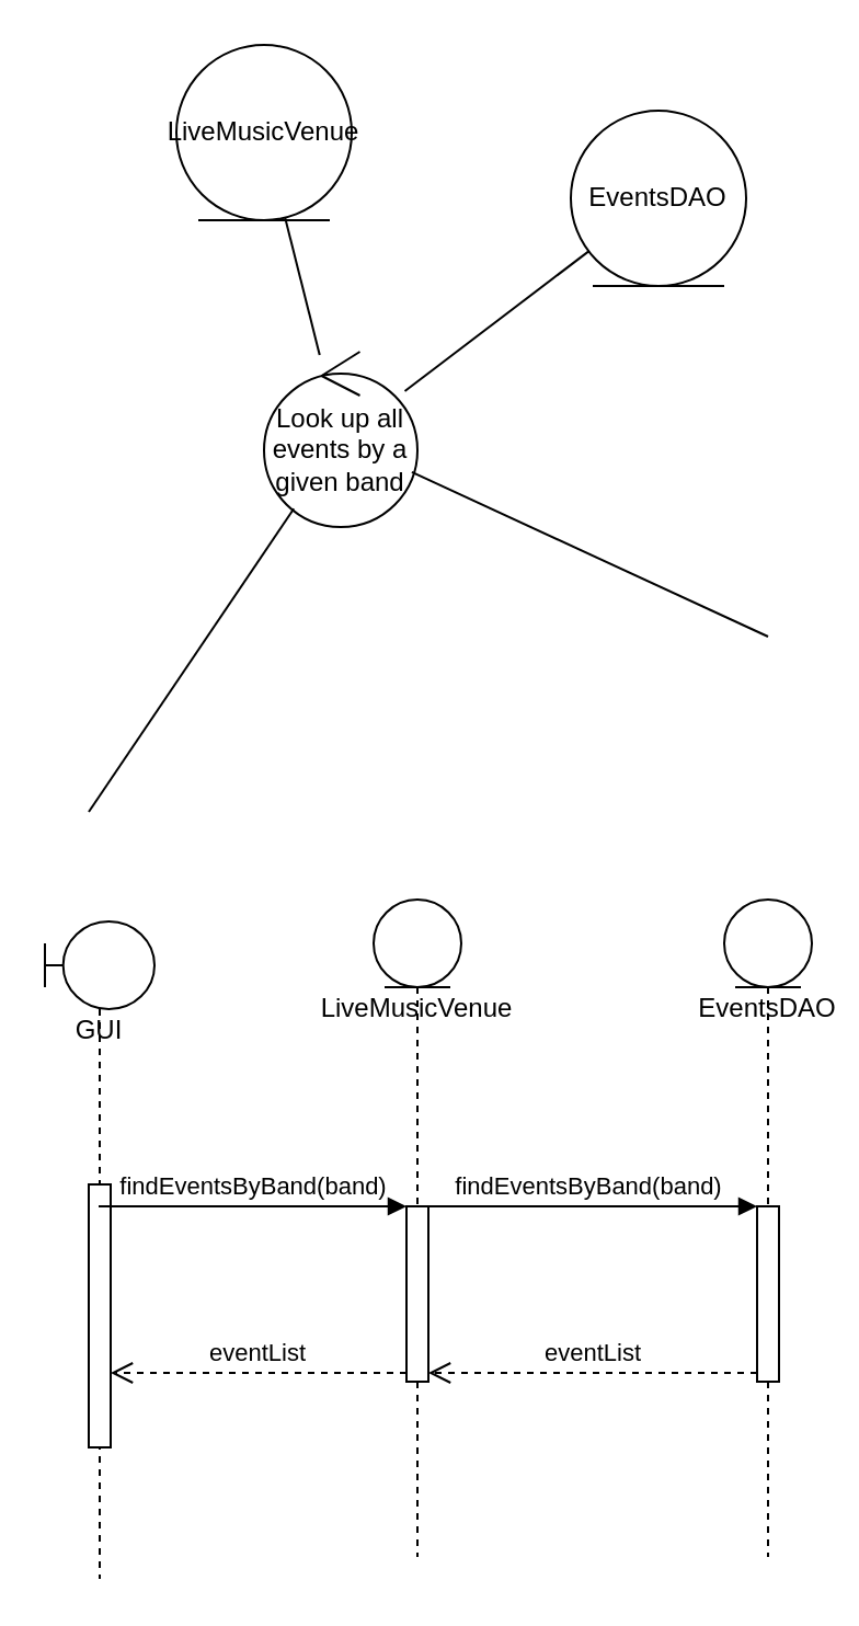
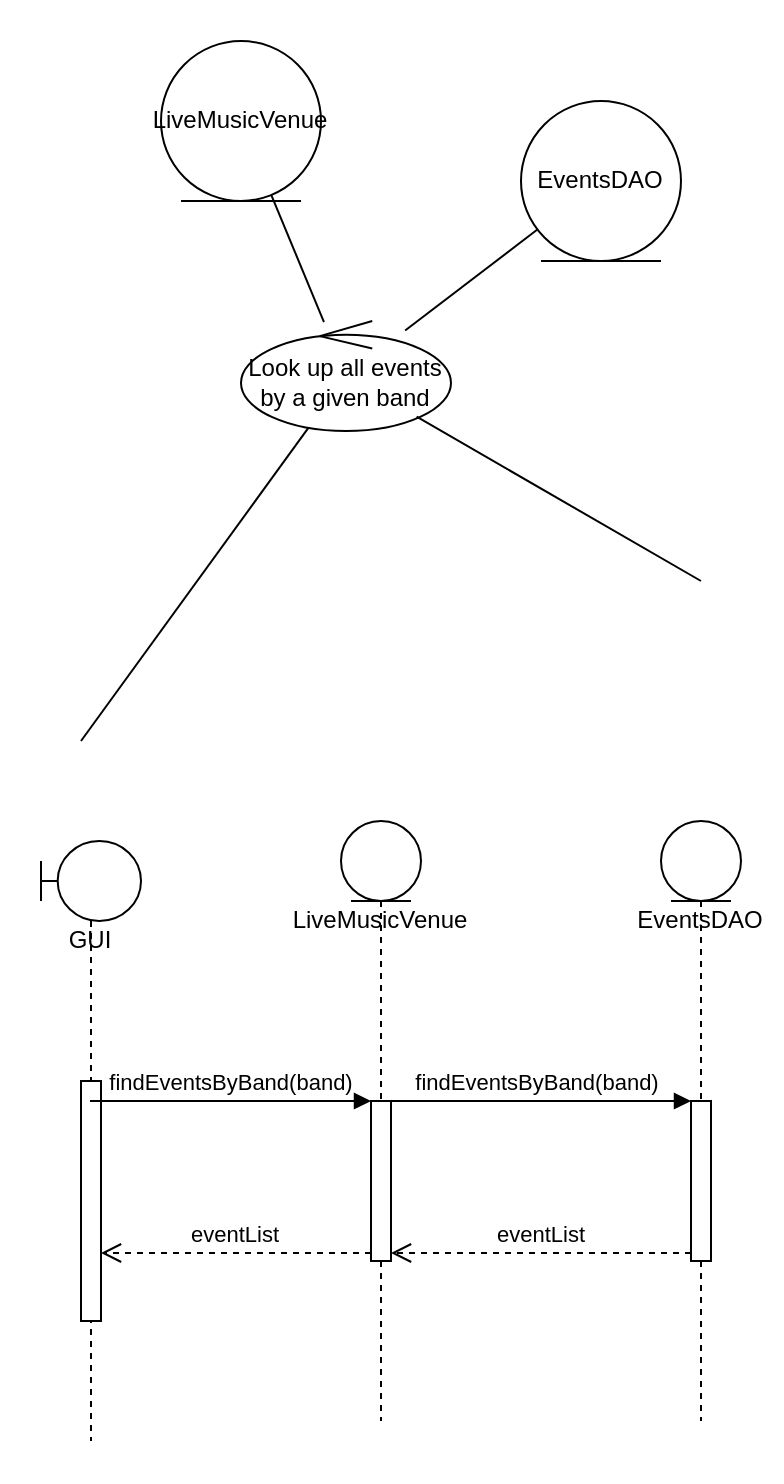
- <mxCell id="2" value="Look up all events by a given band" style="ellipse;shape=umlControl;whiteSpace=wrap;html=1;" vertex="1" parent="1"><mxGeometry x="120" y="160" width="70" height="80" as="geometry" /></mxCell>
+ <mxCell id="2" value="Look up all events by a given band" style="ellipse;shape=umlControl;whiteSpace=wrap;html=1;" vertex="1" parent="1"><mxGeometry x="120" y="160" width="105" height="55" as="geometry" /></mxCell>
